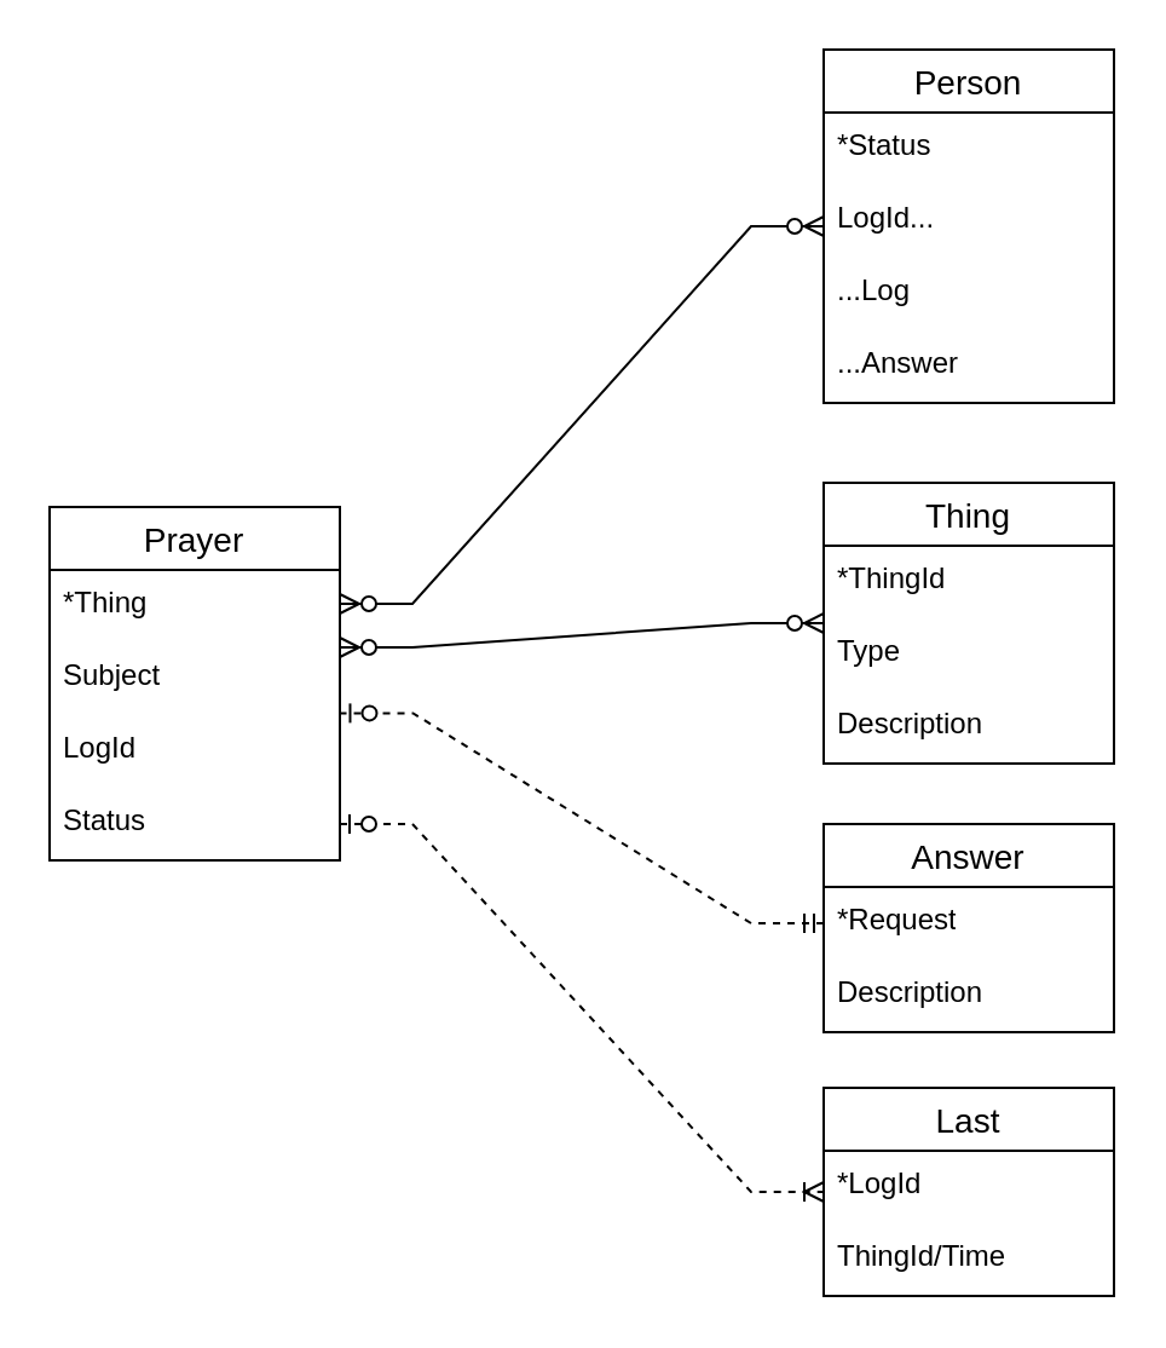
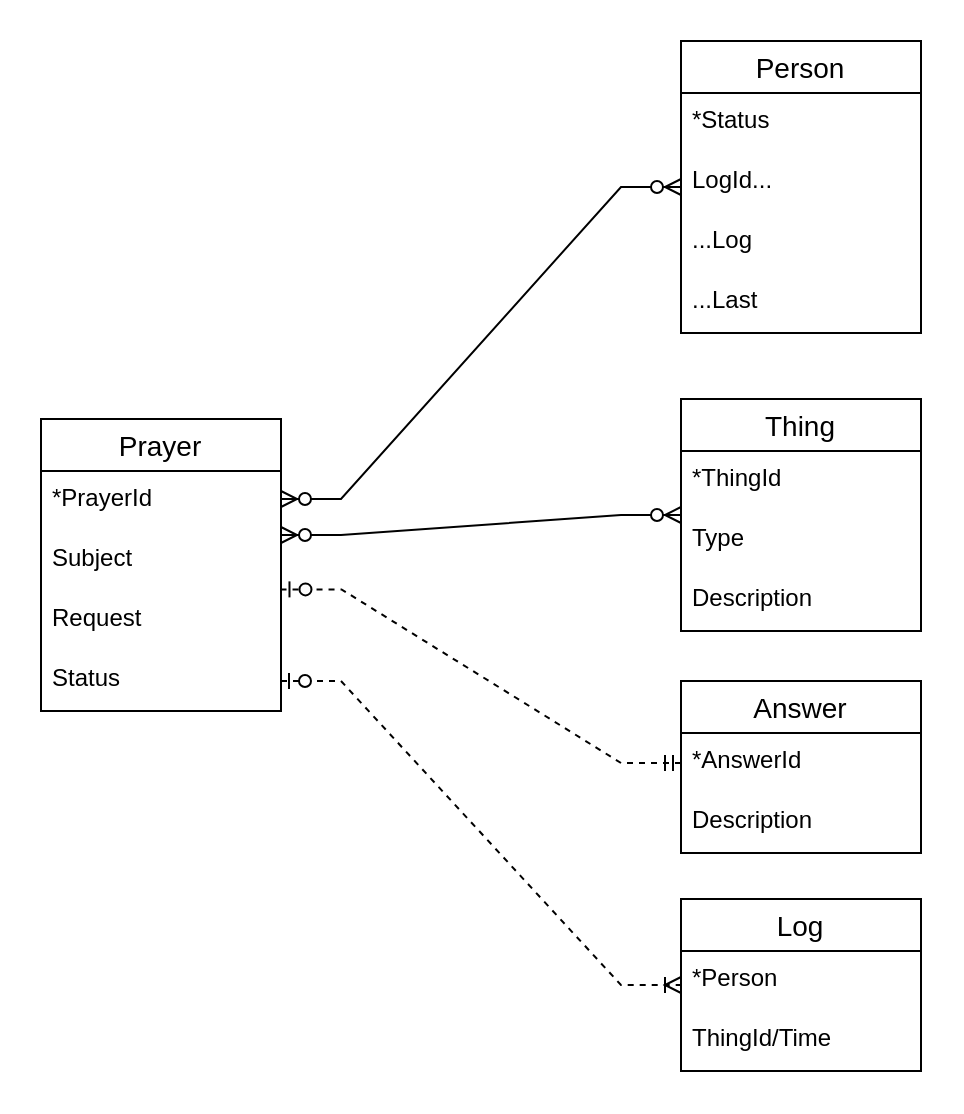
- <mxCell id="11" value="...Answer" style="text;strokeColor=none;fillColor=none;spacingLeft=4;spacingRight=4;overflow=hidden;rotatable=0;points=[[0,0.5],[1,0.5]];portConstraint=eastwest;fontSize=12;whiteSpace=wrap;html=1;" parent="7" vertex="1"><mxGeometry y="116" width="120" height="30" as="geometry" /></mxCell>
+ <mxCell id="11" value="...Last" style="text;strokeColor=none;fillColor=none;spacingLeft=4;spacingRight=4;overflow=hidden;rotatable=0;points=[[0,0.5],[1,0.5]];portConstraint=eastwest;fontSize=12;whiteSpace=wrap;html=1;" parent="7" vertex="1"><mxGeometry y="116" width="120" height="30" as="geometry" /></mxCell>
- <mxCell id="3" value="*Thing" style="text;strokeColor=none;fillColor=none;spacingLeft=4;spacingRight=4;overflow=hidden;rotatable=0;points=[[0,0.5],[1,0.5]];portConstraint=eastwest;fontSize=12;whiteSpace=wrap;html=1;" parent="2" vertex="1"><mxGeometry y="26" width="120" height="30" as="geometry" /></mxCell>
+ <mxCell id="3" value="*PrayerId" style="text;strokeColor=none;fillColor=none;spacingLeft=4;spacingRight=4;overflow=hidden;rotatable=0;points=[[0,0.5],[1,0.5]];portConstraint=eastwest;fontSize=12;whiteSpace=wrap;html=1;" parent="2" vertex="1"><mxGeometry y="26" width="120" height="30" as="geometry" /></mxCell>
- <mxCell id="5" value="LogId" style="text;strokeColor=none;fillColor=none;spacingLeft=4;spacingRight=4;overflow=hidden;rotatable=0;points=[[0,0.5],[1,0.5]];portConstraint=eastwest;fontSize=12;whiteSpace=wrap;html=1;" parent="2" vertex="1"><mxGeometry y="86" width="120" height="30" as="geometry" /></mxCell>
+ <mxCell id="5" value="Request" style="text;strokeColor=none;fillColor=none;spacingLeft=4;spacingRight=4;overflow=hidden;rotatable=0;points=[[0,0.5],[1,0.5]];portConstraint=eastwest;fontSize=12;whiteSpace=wrap;html=1;" parent="2" vertex="1"><mxGeometry y="86" width="120" height="30" as="geometry" /></mxCell>
- <mxCell id="17" value="*Request" style="text;strokeColor=none;fillColor=none;spacingLeft=4;spacingRight=4;overflow=hidden;rotatable=0;points=[[0,0.5],[1,0.5]];portConstraint=eastwest;fontSize=12;whiteSpace=wrap;html=1;" parent="16" vertex="1"><mxGeometry y="26" width="120" height="30" as="geometry" /></mxCell>
+ <mxCell id="17" value="*AnswerId" style="text;strokeColor=none;fillColor=none;spacingLeft=4;spacingRight=4;overflow=hidden;rotatable=0;points=[[0,0.5],[1,0.5]];portConstraint=eastwest;fontSize=12;whiteSpace=wrap;html=1;" parent="16" vertex="1"><mxGeometry y="26" width="120" height="30" as="geometry" /></mxCell>
- <mxCell id="19" value="Last" style="swimlane;fontStyle=0;childLayout=stackLayout;horizontal=1;startSize=26;horizontalStack=0;resizeParent=1;resizeParentMax=0;resizeLast=0;collapsible=1;marginBottom=0;align=center;fontSize=14;" parent="1" vertex="1"><mxGeometry x="340" y="449" width="120" height="86" as="geometry" /></mxCell>
+ <mxCell id="19" value="Log" style="swimlane;fontStyle=0;childLayout=stackLayout;horizontal=1;startSize=26;horizontalStack=0;resizeParent=1;resizeParentMax=0;resizeLast=0;collapsible=1;marginBottom=0;align=center;fontSize=14;" parent="1" vertex="1"><mxGeometry x="340" y="449" width="120" height="86" as="geometry" /></mxCell>
- <mxCell id="20" value="*LogId" style="text;strokeColor=none;fillColor=none;spacingLeft=4;spacingRight=4;overflow=hidden;rotatable=0;points=[[0,0.5],[1,0.5]];portConstraint=eastwest;fontSize=12;whiteSpace=wrap;html=1;" parent="19" vertex="1"><mxGeometry y="26" width="120" height="30" as="geometry" /></mxCell>
+ <mxCell id="20" value="*Person" style="text;strokeColor=none;fillColor=none;spacingLeft=4;spacingRight=4;overflow=hidden;rotatable=0;points=[[0,0.5],[1,0.5]];portConstraint=eastwest;fontSize=12;whiteSpace=wrap;html=1;" parent="19" vertex="1"><mxGeometry y="26" width="120" height="30" as="geometry" /></mxCell>
